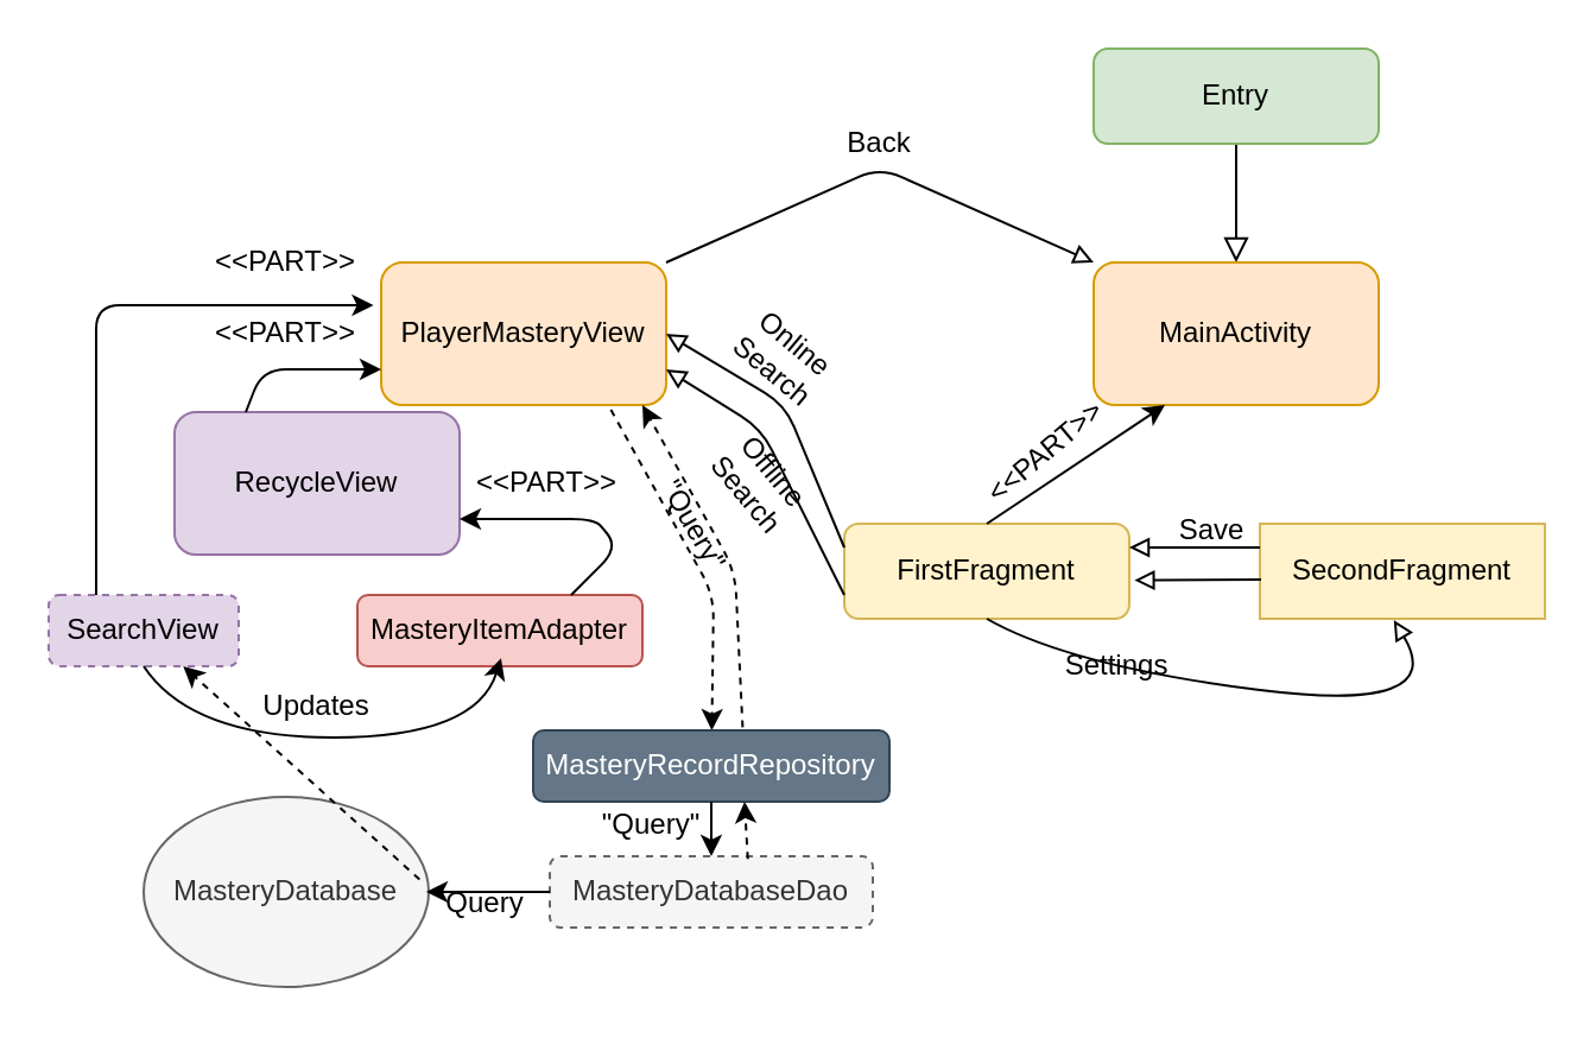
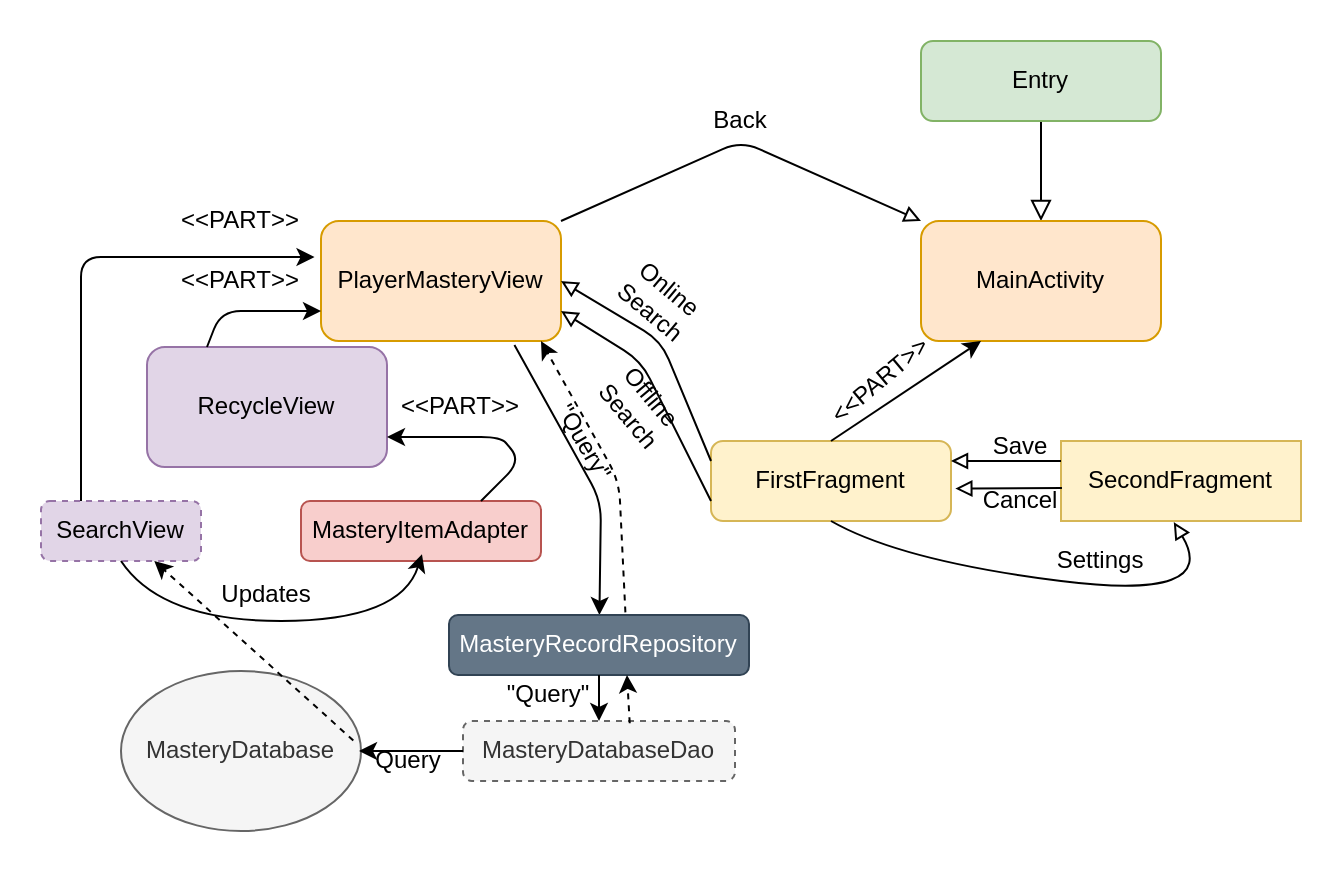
- <mxCell id="33" value="" style="endArrow=classic;html=1;exitX=0.806;exitY=1.033;exitDx=0;exitDy=0;exitPerimeter=0;dashed=1;" edge="1" parent="1" source="11" target="34"><mxGeometry width="50" height="50" relative="1" as="geometry"><mxPoint x="340" y="300" as="sourcePoint" /><mxPoint x="320" y="300" as="targetPoint" /><Array as="points"><mxPoint x="300" y="250" /></Array></mxGeometry></mxCell>
+ <mxCell id="33" value="" style="endArrow=classic;html=1;exitX=0.806;exitY=1.033;exitDx=0;exitDy=0;exitPerimeter=0;" edge="1" parent="1" source="11" target="34"><mxGeometry width="50" height="50" relative="1" as="geometry"><mxPoint x="340" y="300" as="sourcePoint" /><mxPoint x="320" y="300" as="targetPoint" /><Array as="points"><mxPoint x="300" y="250" /></Array></mxGeometry></mxCell>
+ <mxCell id="13" value="Cancel" style="text;html=1;strokeColor=none;fillColor=none;align=center;verticalAlign=middle;whiteSpace=wrap;rounded=0;" vertex="1" parent="1"><mxGeometry x="490" y="240" width="40" height="20" as="geometry" /></mxCell>
- <mxCell id="14" value="Settings" style="text;html=1;strokeColor=none;fillColor=none;align=center;verticalAlign=middle;whiteSpace=wrap;rounded=0;" vertex="1" parent="1"><mxGeometry x="450" y="270" width="40" height="20" as="geometry" /></mxCell>
+ <mxCell id="14" value="Settings" style="text;html=1;strokeColor=none;fillColor=none;align=center;verticalAlign=middle;whiteSpace=wrap;rounded=0;" vertex="1" parent="1"><mxGeometry x="530" y="270" width="40" height="20" as="geometry" /></mxCell>
